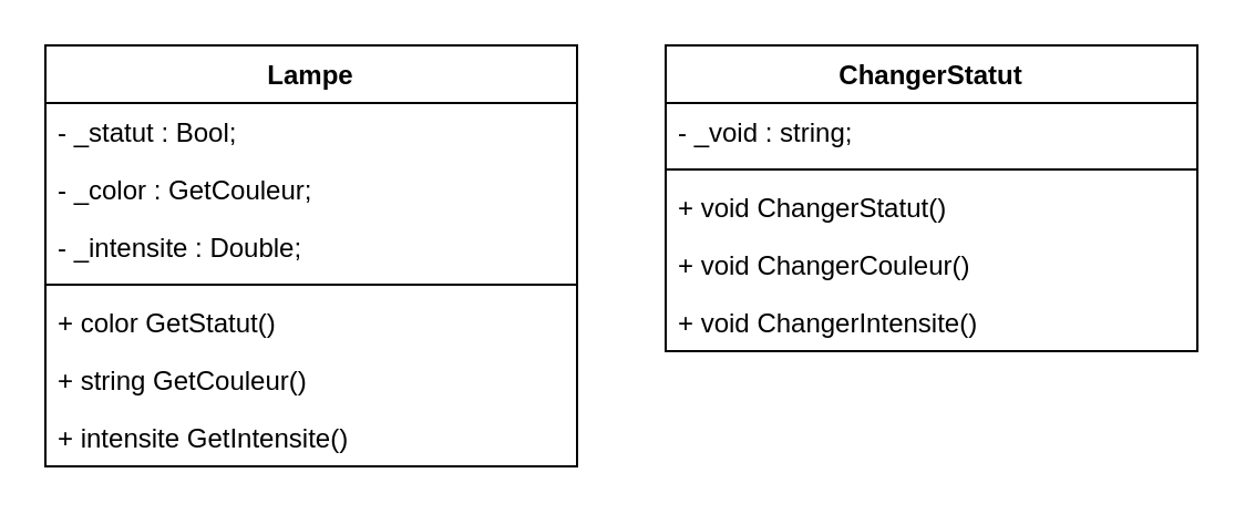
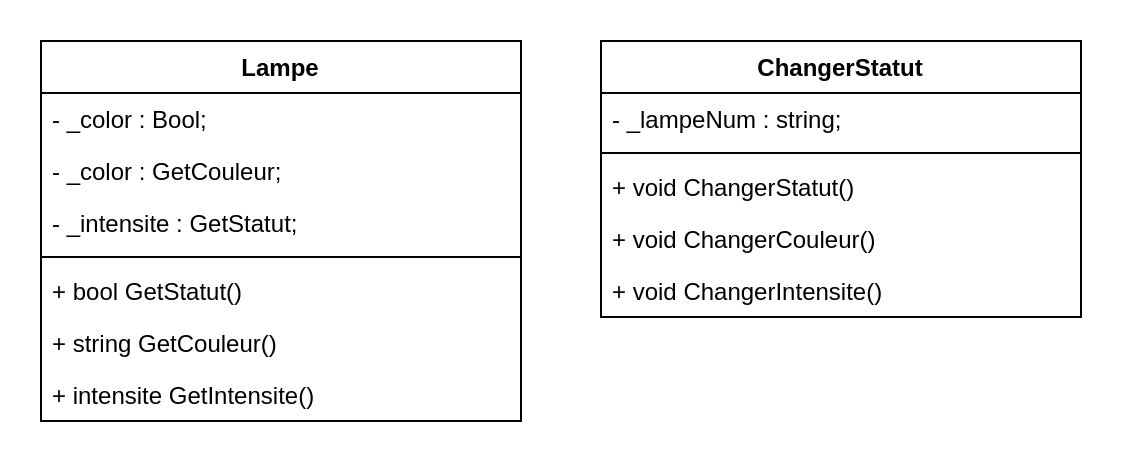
- <mxCell id="3" value="- _statut : Bool;" style="text;strokeColor=none;fillColor=none;align=left;verticalAlign=top;spacingLeft=4;spacingRight=4;overflow=hidden;rotatable=0;points=[[0,0.5],[1,0.5]];portConstraint=eastwest;whiteSpace=wrap;html=1;" parent="2" vertex="1"><mxGeometry y="26" width="240" height="26" as="geometry" /></mxCell>
+ <mxCell id="3" value="- _color : Bool;" style="text;strokeColor=none;fillColor=none;align=left;verticalAlign=top;spacingLeft=4;spacingRight=4;overflow=hidden;rotatable=0;points=[[0,0.5],[1,0.5]];portConstraint=eastwest;whiteSpace=wrap;html=1;" parent="2" vertex="1"><mxGeometry y="26" width="240" height="26" as="geometry" /></mxCell>
- <mxCell id="11" value="- _void : string;" style="text;strokeColor=none;fillColor=none;align=left;verticalAlign=top;spacingLeft=4;spacingRight=4;overflow=hidden;rotatable=0;points=[[0,0.5],[1,0.5]];portConstraint=eastwest;whiteSpace=wrap;html=1;" parent="10" vertex="1"><mxGeometry y="26" width="240" height="26" as="geometry" /></mxCell>
+ <mxCell id="11" value="- _lampeNum : string;" style="text;strokeColor=none;fillColor=none;align=left;verticalAlign=top;spacingLeft=4;spacingRight=4;overflow=hidden;rotatable=0;points=[[0,0.5],[1,0.5]];portConstraint=eastwest;whiteSpace=wrap;html=1;" parent="10" vertex="1"><mxGeometry y="26" width="240" height="26" as="geometry" /></mxCell>
- <mxCell id="5" value="- _intensite : Double;" style="text;strokeColor=none;fillColor=none;align=left;verticalAlign=top;spacingLeft=4;spacingRight=4;overflow=hidden;rotatable=0;points=[[0,0.5],[1,0.5]];portConstraint=eastwest;whiteSpace=wrap;html=1;" parent="2" vertex="1"><mxGeometry y="78" width="240" height="26" as="geometry" /></mxCell>
+ <mxCell id="5" value="- _intensite : GetStatut;" style="text;strokeColor=none;fillColor=none;align=left;verticalAlign=top;spacingLeft=4;spacingRight=4;overflow=hidden;rotatable=0;points=[[0,0.5],[1,0.5]];portConstraint=eastwest;whiteSpace=wrap;html=1;" parent="2" vertex="1"><mxGeometry y="78" width="240" height="26" as="geometry" /></mxCell>
- <mxCell id="7" value="+ color GetStatut()" style="text;strokeColor=none;fillColor=none;align=left;verticalAlign=top;spacingLeft=4;spacingRight=4;overflow=hidden;rotatable=0;points=[[0,0.5],[1,0.5]];portConstraint=eastwest;whiteSpace=wrap;html=1;" parent="2" vertex="1"><mxGeometry y="112" width="240" height="26" as="geometry" /></mxCell>
+ <mxCell id="7" value="+ bool GetStatut()" style="text;strokeColor=none;fillColor=none;align=left;verticalAlign=top;spacingLeft=4;spacingRight=4;overflow=hidden;rotatable=0;points=[[0,0.5],[1,0.5]];portConstraint=eastwest;whiteSpace=wrap;html=1;" parent="2" vertex="1"><mxGeometry y="112" width="240" height="26" as="geometry" /></mxCell>
